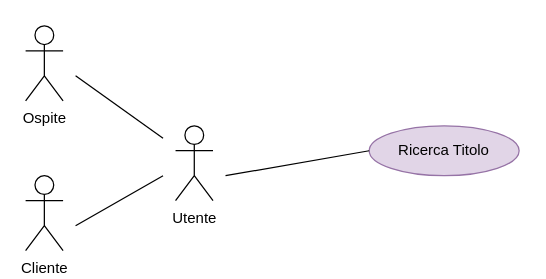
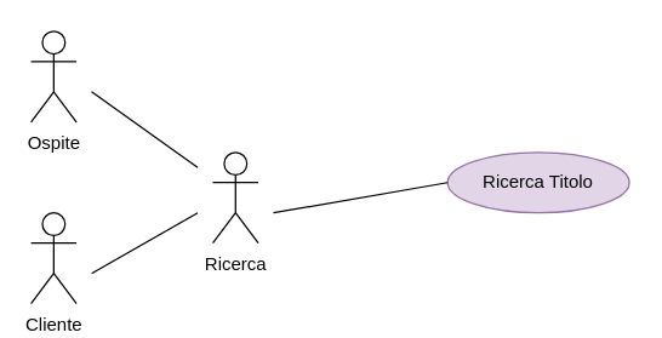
- <mxCell id="4" value="Utente" style="shape=umlActor;verticalLabelPosition=bottom;verticalAlign=top;html=1;outlineConnect=0;" vertex="1" parent="1"><mxGeometry x="140" y="100" width="30" height="60" as="geometry" /></mxCell>
+ <mxCell id="4" value="Ricerca" style="shape=umlActor;verticalLabelPosition=bottom;verticalAlign=top;html=1;outlineConnect=0;" vertex="1" parent="1"><mxGeometry x="140" y="100" width="30" height="60" as="geometry" /></mxCell>
